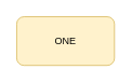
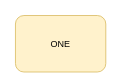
- <mxCell id="2" value="ONE" style="rounded=1;whiteSpace=wrap;html=1;fillColor=#fff2cc;strokeColor=#d6b656;" vertex="1" parent="1"><mxGeometry x="20" y="20" width="120" height="60" as="geometry" /></mxCell>
+ <mxCell id="2" value="ONE" style="rounded=1;whiteSpace=wrap;html=1;fillColor=#fff2cc;strokeColor=#d6b656;" vertex="1" parent="1"><mxGeometry x="20" y="20" width="120" height="75" as="geometry" /></mxCell>
